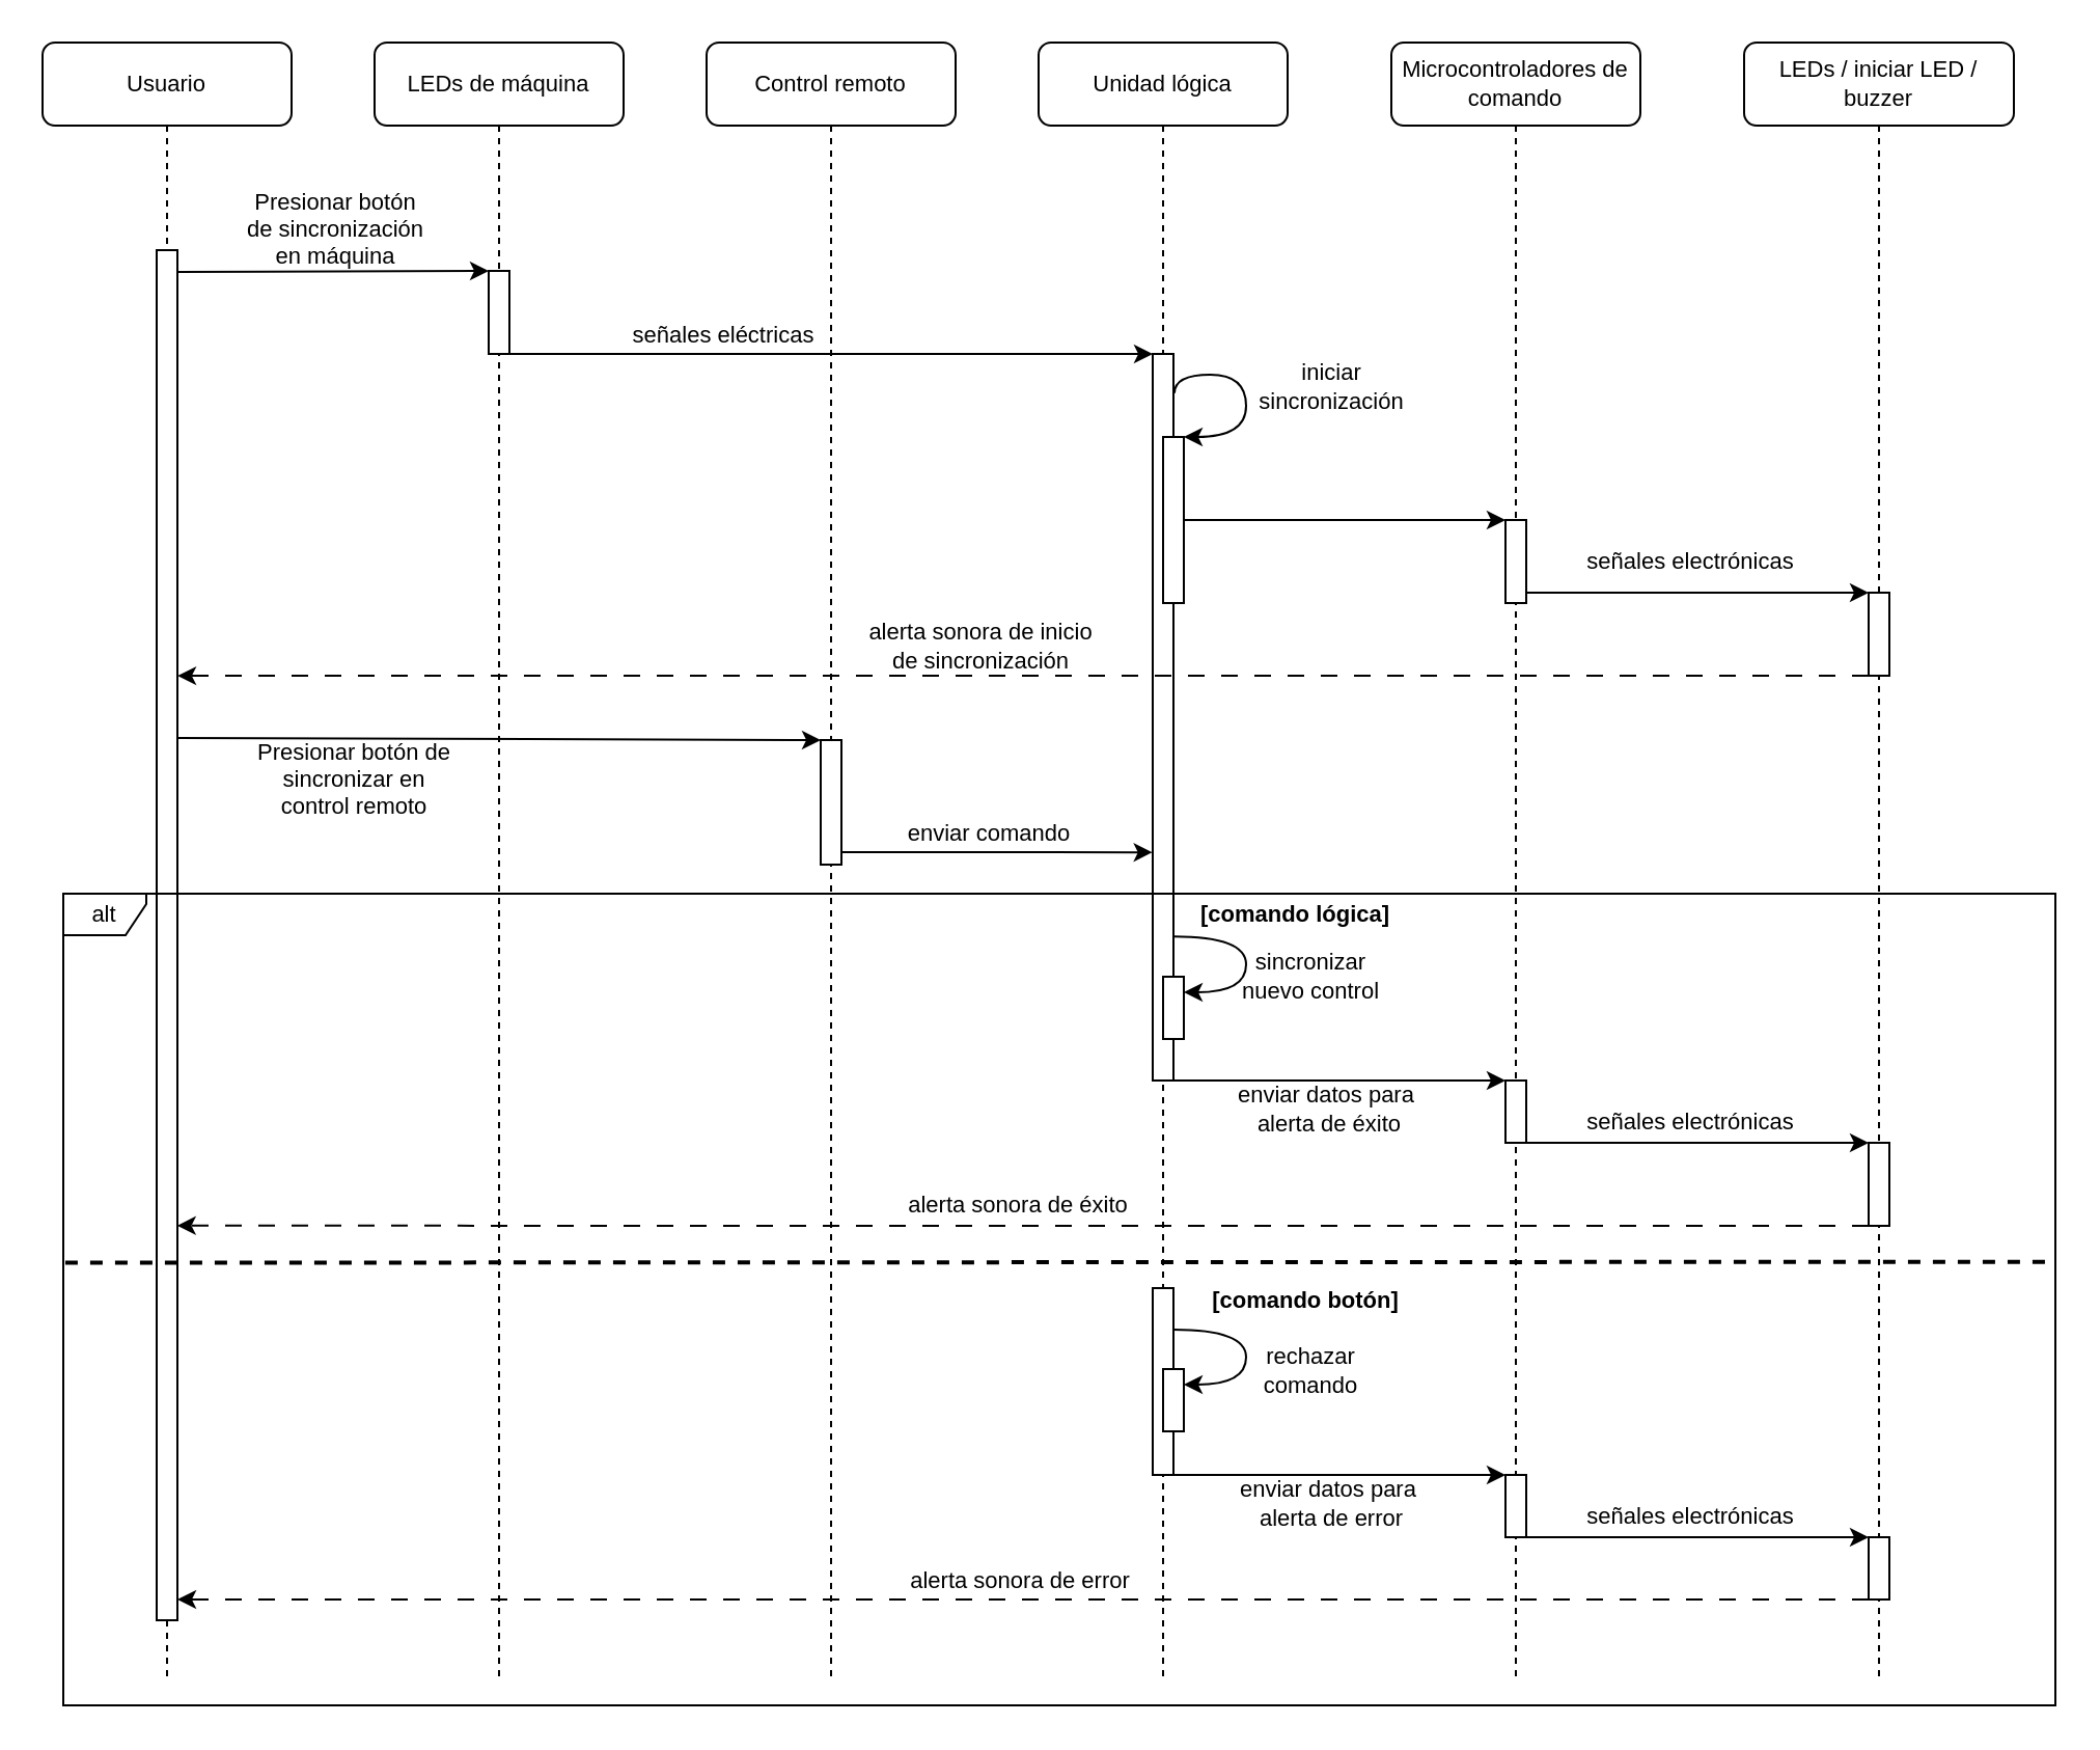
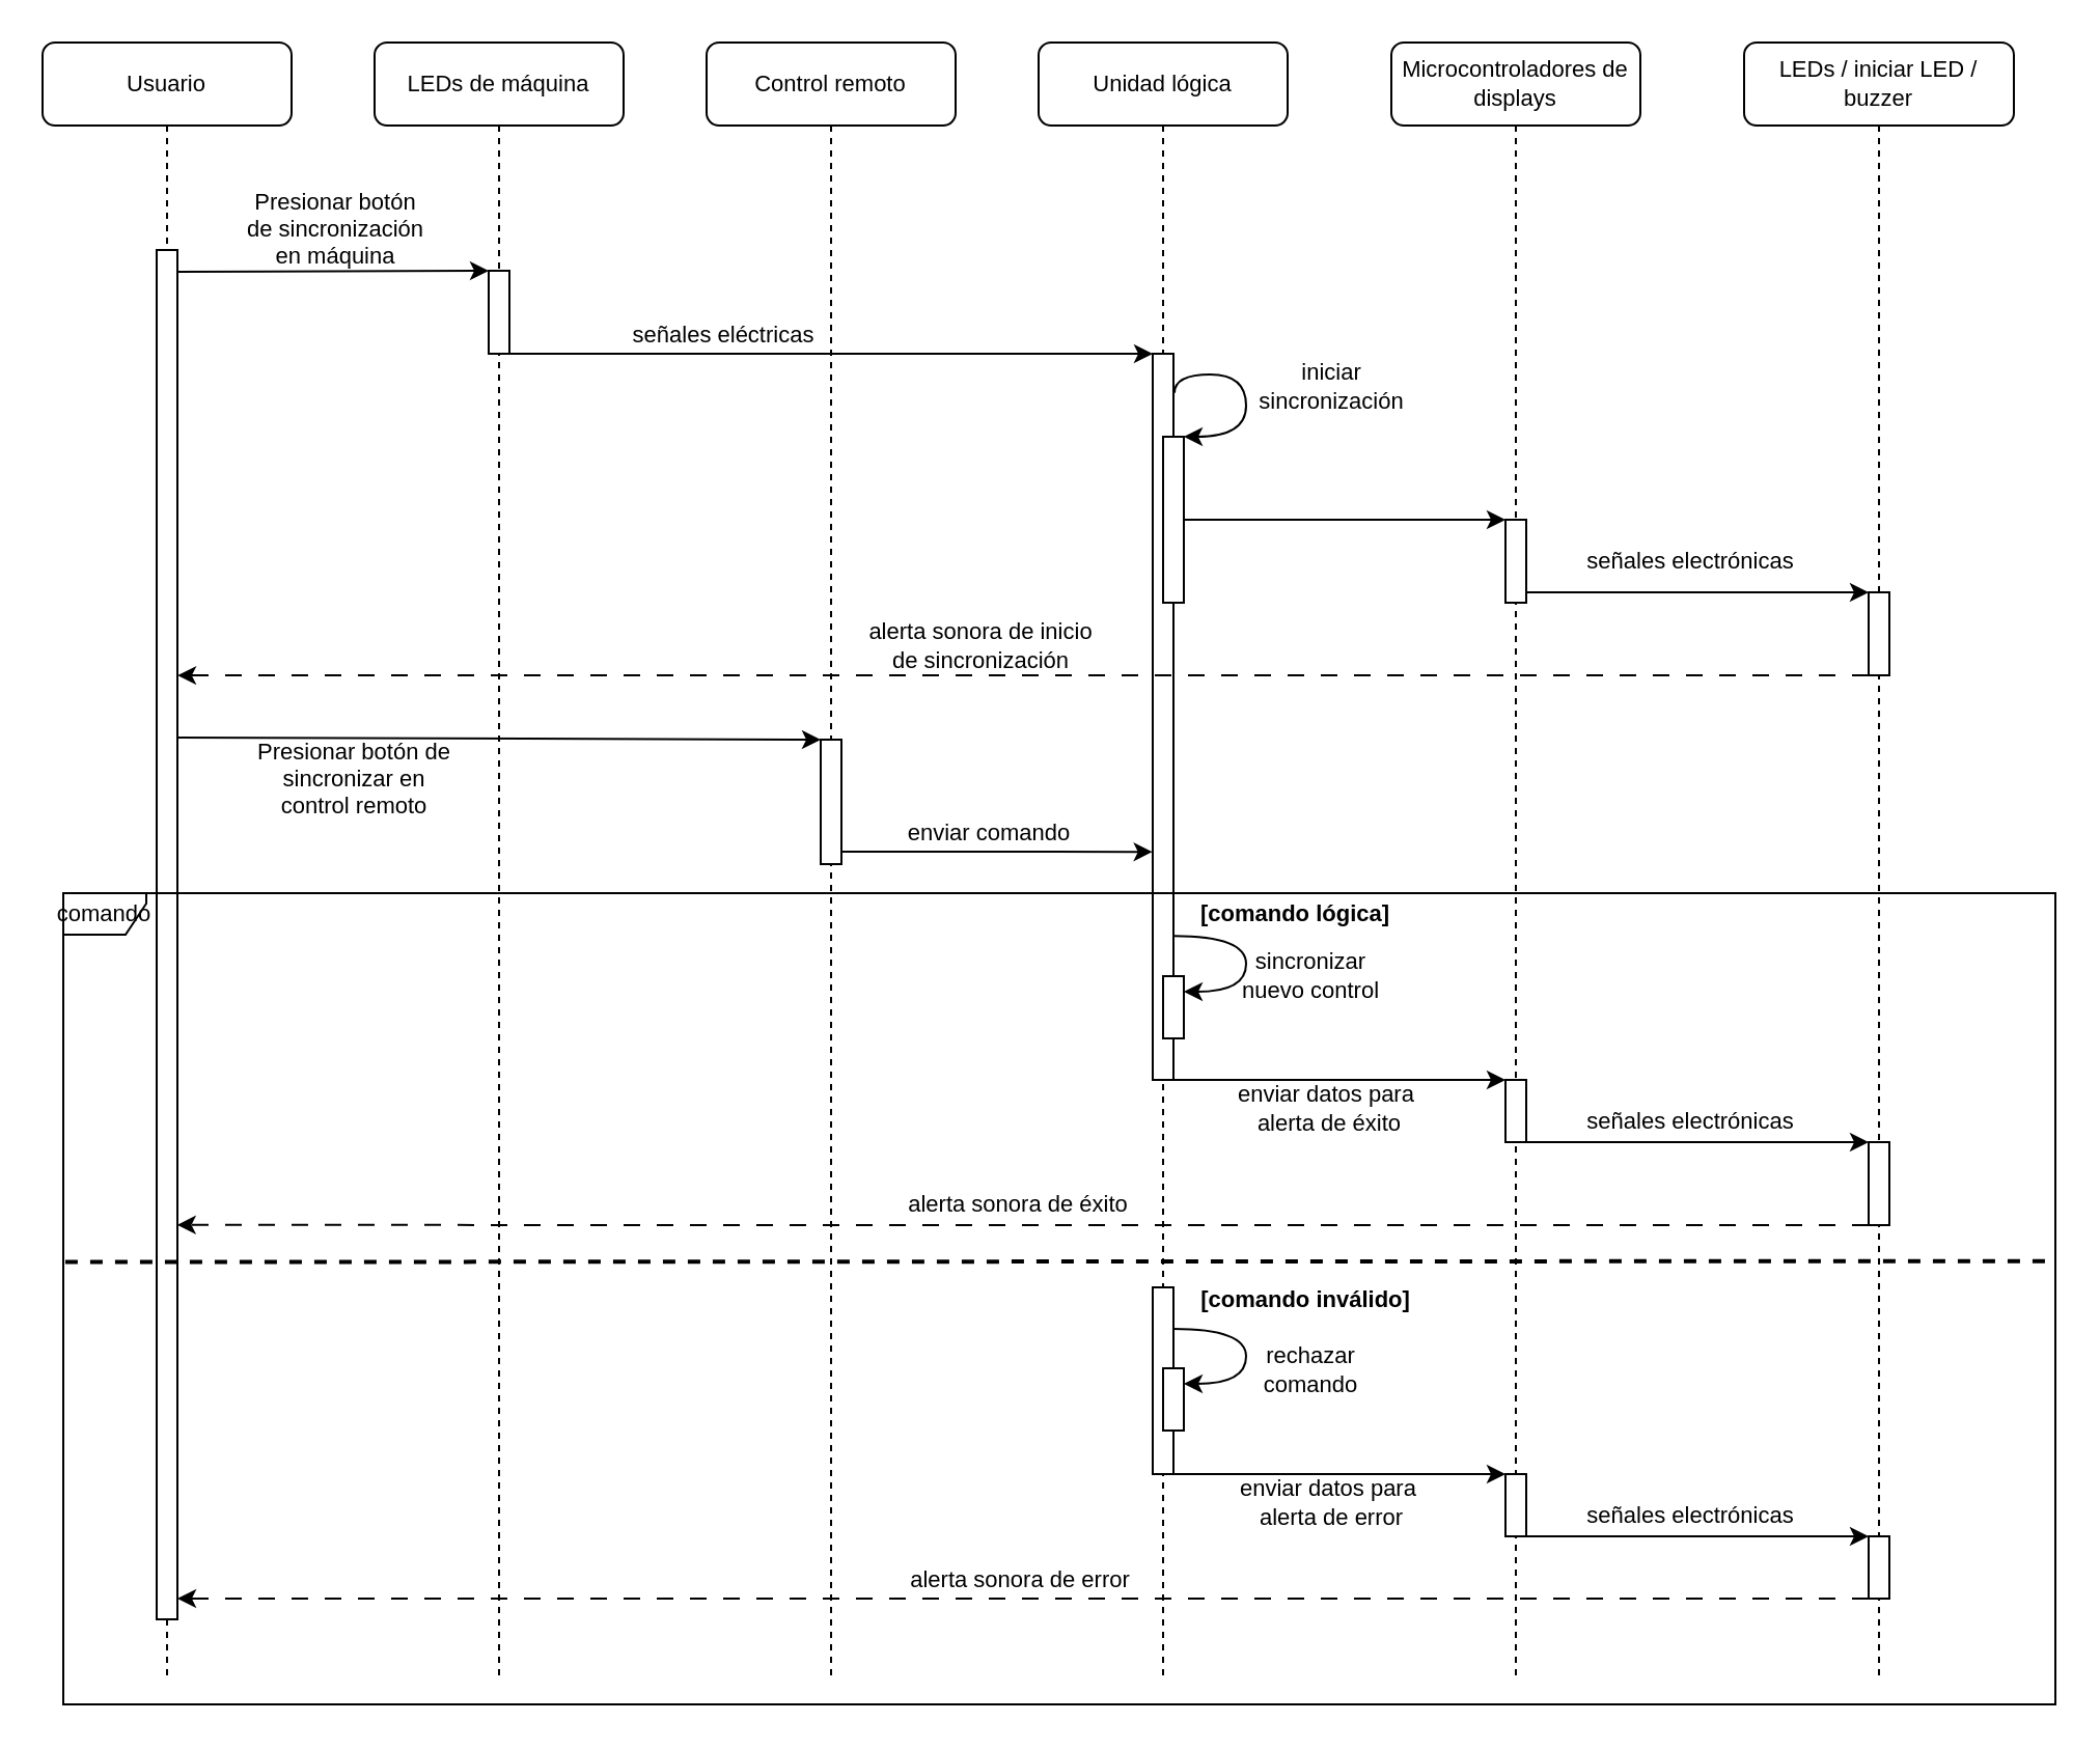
- <mxCell id="10" value="Microcontroladores de comando" style="shape=umlLifeline;perimeter=lifelinePerimeter;whiteSpace=wrap;html=1;container=1;collapsible=0;recursiveResize=0;outlineConnect=0;rounded=1;shadow=0;comic=0;labelBackgroundColor=none;strokeWidth=1;fontFamily=Helvetica;fontSize=11;align=center;size=40;" parent="1" vertex="1"><mxGeometry x="670" y="20" width="120" height="790" as="geometry" /></mxCell>
+ <mxCell id="10" value="Microcontroladores de displays" style="shape=umlLifeline;perimeter=lifelinePerimeter;whiteSpace=wrap;html=1;container=1;collapsible=0;recursiveResize=0;outlineConnect=0;rounded=1;shadow=0;comic=0;labelBackgroundColor=none;strokeWidth=1;fontFamily=Helvetica;fontSize=11;align=center;size=40;" parent="1" vertex="1"><mxGeometry x="670" y="20" width="120" height="790" as="geometry" /></mxCell>
- <mxCell id="23" value="alt" style="shape=umlFrame;whiteSpace=wrap;html=1;pointerEvents=0;width=40;height=20;fontFamily=Helvetica;fontSize=11;labelBackgroundColor=none;" parent="1" vertex="1"><mxGeometry x="30" y="430" width="960" height="391" as="geometry" /></mxCell>
+ <mxCell id="23" value="comando" style="shape=umlFrame;whiteSpace=wrap;html=1;pointerEvents=0;width=40;height=20;fontFamily=Helvetica;fontSize=11;labelBackgroundColor=none;" parent="1" vertex="1"><mxGeometry x="30" y="430" width="960" height="391" as="geometry" /></mxCell>
- <mxCell id="46" value="[comando botón]" style="text;html=1;strokeColor=none;fillColor=none;align=center;verticalAlign=middle;whiteSpace=wrap;rounded=0;fontStyle=1;fontFamily=Helvetica;fontSize=11;labelBackgroundColor=none;" vertex="1" parent="1"><mxGeometry x="565" y="615.5" width="128.12" height="20" as="geometry" /></mxCell>
+ <mxCell id="46" value="[comando inválido]" style="text;html=1;strokeColor=none;fillColor=none;align=center;verticalAlign=middle;whiteSpace=wrap;rounded=0;fontStyle=1;fontFamily=Helvetica;fontSize=11;labelBackgroundColor=none;" vertex="1" parent="1"><mxGeometry x="565" y="615.5" width="128.12" height="20" as="geometry" /></mxCell>
